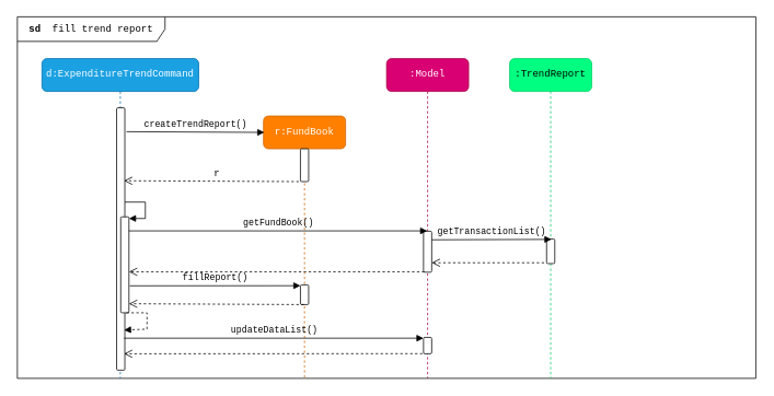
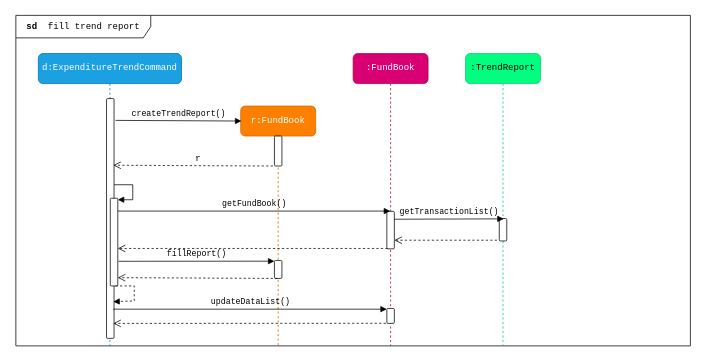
- <mxCell id="11" value=":Model" style="shape=umlLifeline;perimeter=lifelinePerimeter;whiteSpace=wrap;html=1;container=1;collapsible=0;recursiveResize=0;outlineConnect=0;rounded=1;comic=0;fontFamily=Courier New;fillColor=#d80073;strokeColor=#A50040;fontColor=#ffffff;size=40;" vertex="1" parent="1"><mxGeometry x="470" y="71" width="100" height="390" as="geometry" /></mxCell>
+ <mxCell id="11" value=":FundBook" style="shape=umlLifeline;perimeter=lifelinePerimeter;whiteSpace=wrap;html=1;container=1;collapsible=0;recursiveResize=0;outlineConnect=0;rounded=1;comic=0;fontFamily=Courier New;fillColor=#d80073;strokeColor=#A50040;fontColor=#ffffff;size=40;" vertex="1" parent="1"><mxGeometry x="470" y="71" width="100" height="390" as="geometry" /></mxCell>
